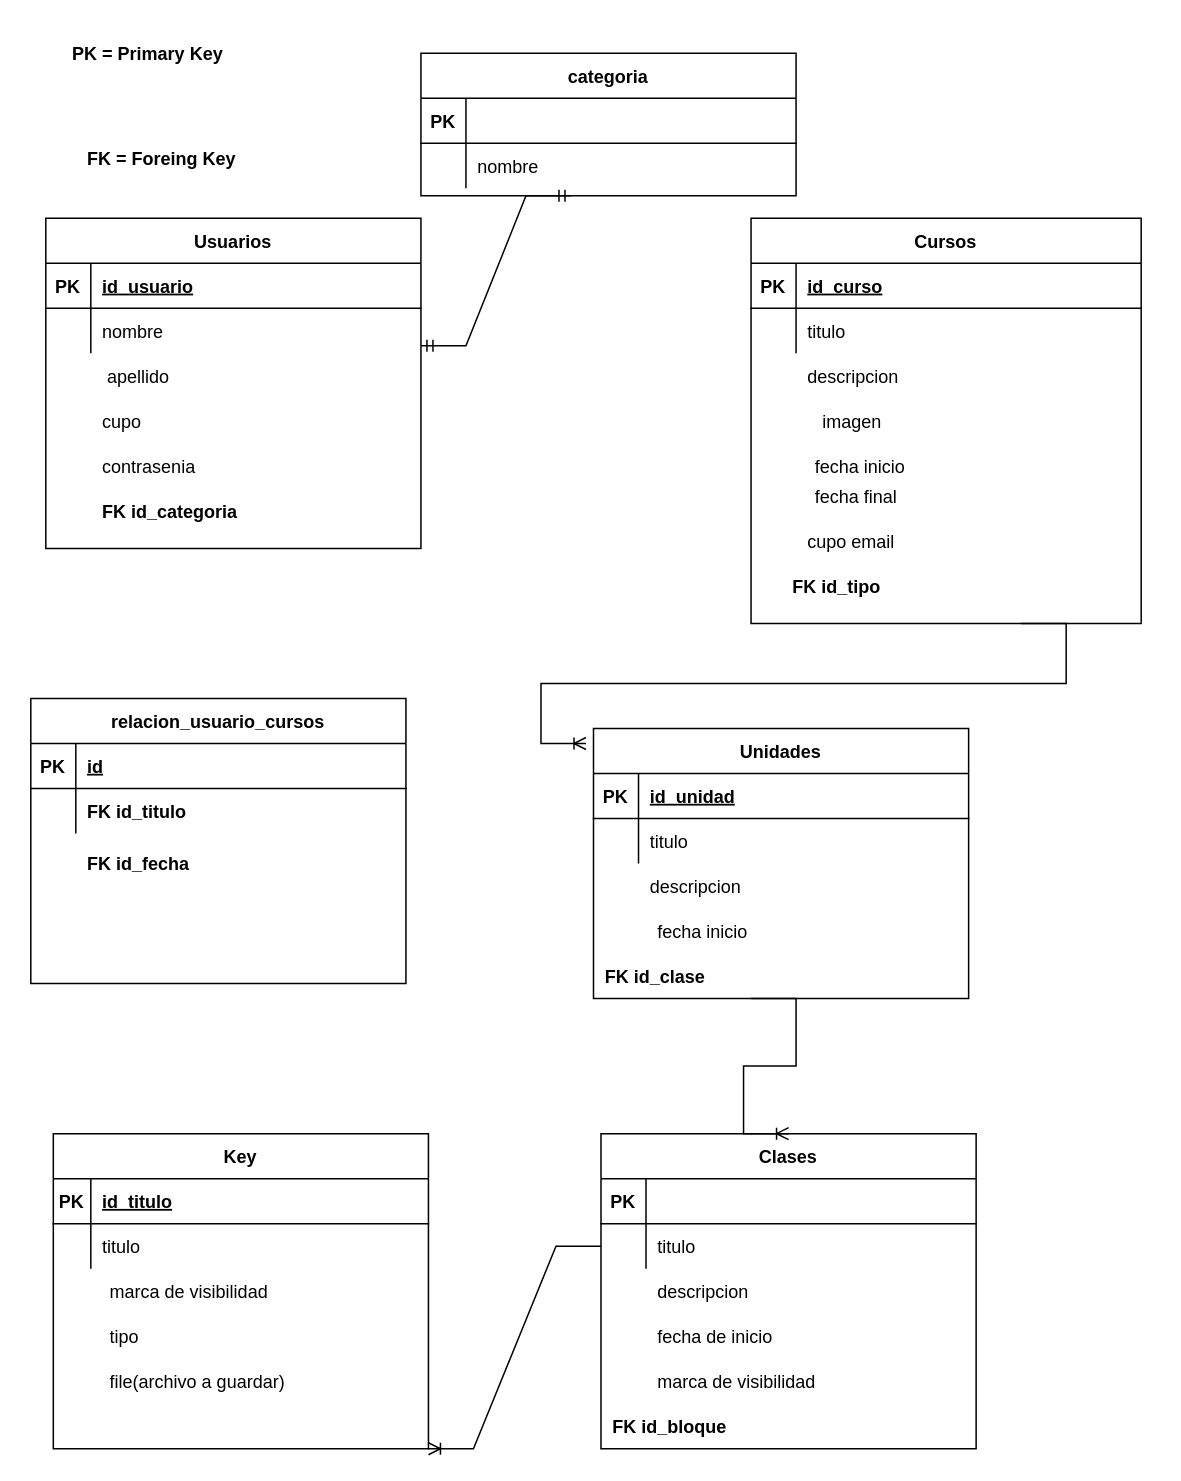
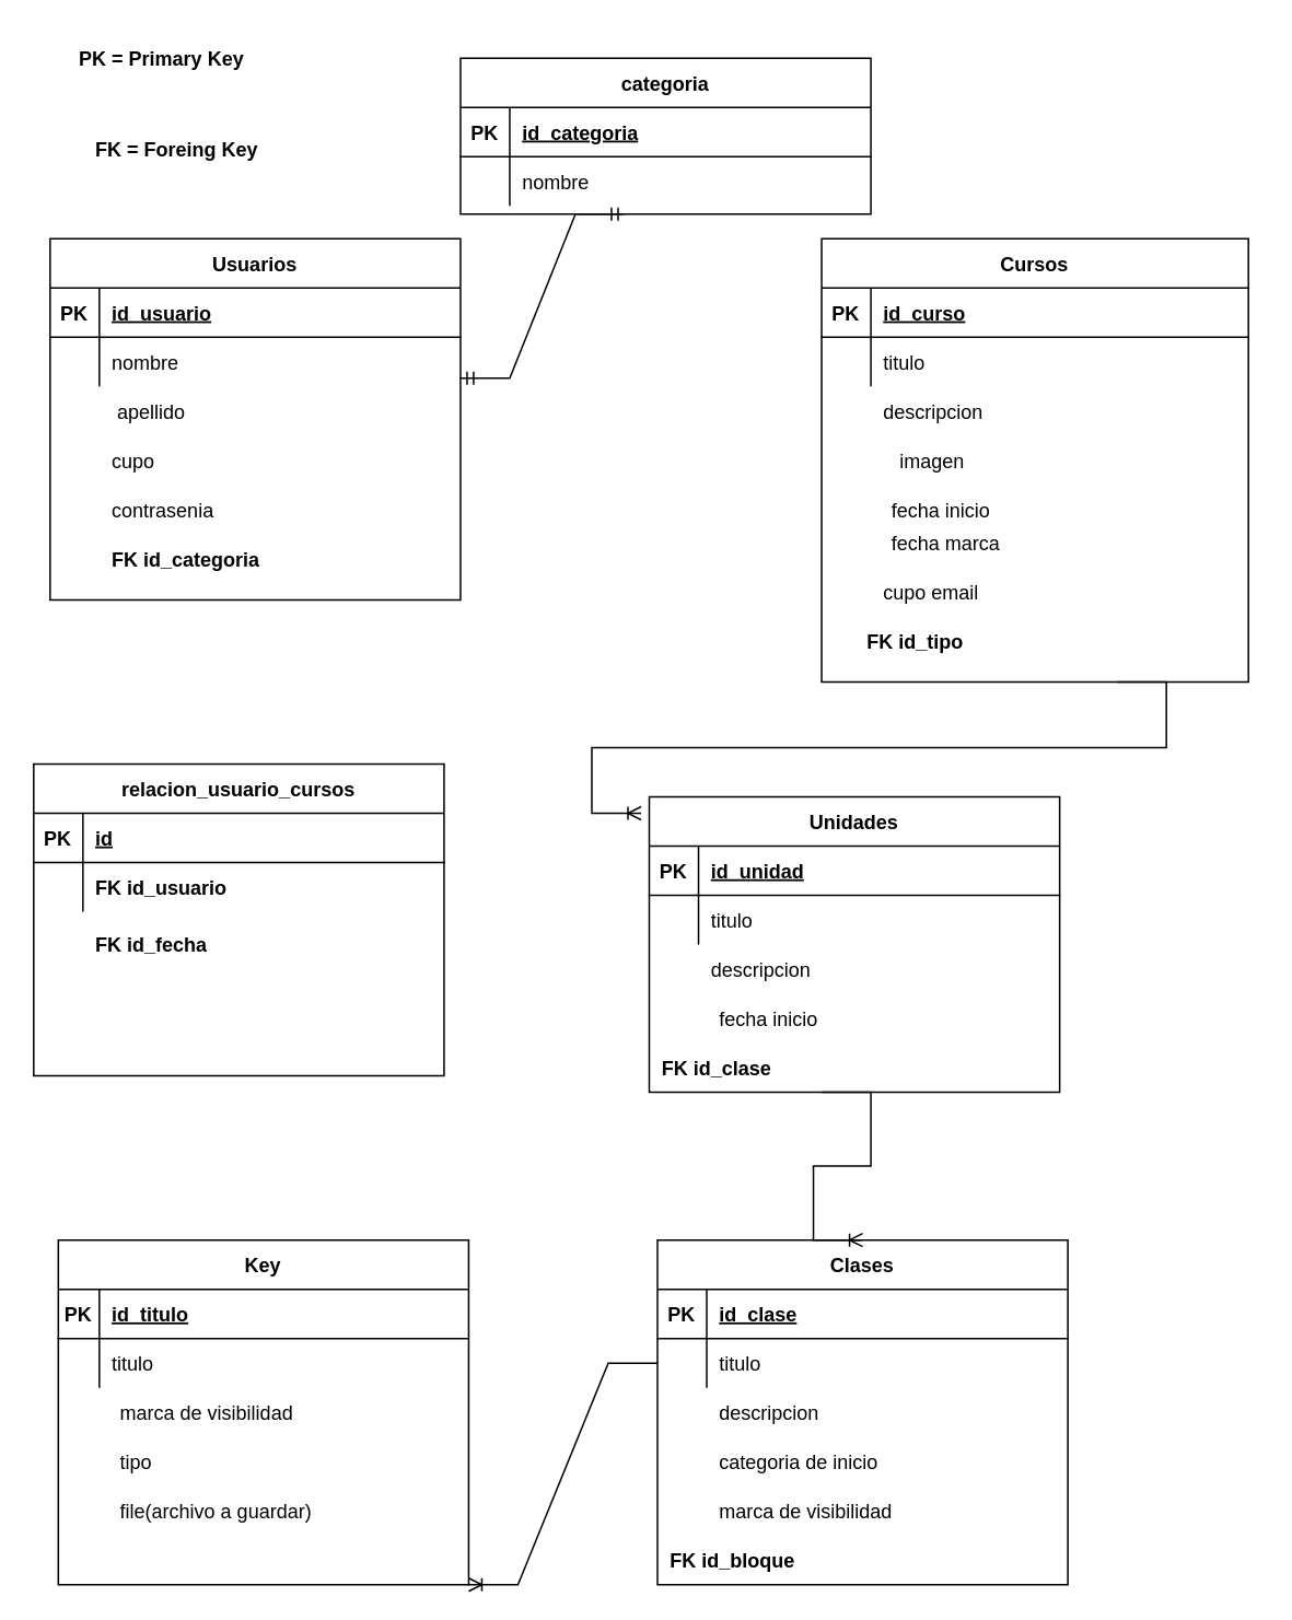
+ <mxCell id="81" value="id_categoria" style="shape=partialRectangle;overflow=hidden;connectable=0;fillColor=none;top=0;left=0;bottom=0;right=0;align=left;spacingLeft=6;fontStyle=5;" vertex="1" parent="79"><mxGeometry x="30" width="220" height="30" as="geometry"><mxRectangle width="220" height="30" as="alternateBounds" /></mxGeometry></mxCell>
- <mxCell id="43" value="FK = Foreing Key" style="shape=partialRectangle;overflow=hidden;connectable=0;fillColor=none;top=0;left=0;bottom=0;right=0;align=left;spacingLeft=6;fontStyle=1" vertex="1" parent="1"><mxGeometry x="50" y="90" width="220" height="30" as="geometry"><mxRectangle width="220" height="30" as="alternateBounds" /></mxGeometry></mxCell>
+ <mxCell id="43" value="FK = Foreing Key" style="shape=partialRectangle;overflow=hidden;connectable=0;fillColor=none;top=0;left=0;bottom=0;right=0;align=left;spacingLeft=6;fontStyle=1" vertex="1" parent="1"><mxGeometry x="50" y="75" width="220" height="30" as="geometry"><mxRectangle width="220" height="30" as="alternateBounds" /></mxGeometry></mxCell>
- <mxCell id="31" value="fecha final" style="shape=partialRectangle;overflow=hidden;connectable=0;fillColor=none;top=0;left=0;bottom=0;right=0;align=left;spacingLeft=6;" vertex="1" parent="1"><mxGeometry x="535" y="315" width="220" height="30" as="geometry"><mxRectangle width="220" height="30" as="alternateBounds" /></mxGeometry></mxCell>
+ <mxCell id="31" value="fecha marca" style="shape=partialRectangle;overflow=hidden;connectable=0;fillColor=none;top=0;left=0;bottom=0;right=0;align=left;spacingLeft=6;" vertex="1" parent="1"><mxGeometry x="535" y="315" width="220" height="30" as="geometry"><mxRectangle width="220" height="30" as="alternateBounds" /></mxGeometry></mxCell>
- <mxCell id="52" value="FK id_titulo" style="shape=partialRectangle;overflow=hidden;connectable=0;fillColor=none;top=0;left=0;bottom=0;right=0;align=left;spacingLeft=6;fontStyle=1" vertex="1" parent="50"><mxGeometry x="30" width="220" height="30" as="geometry"><mxRectangle width="220" height="30" as="alternateBounds" /></mxGeometry></mxCell>
+ <mxCell id="52" value="FK id_usuario" style="shape=partialRectangle;overflow=hidden;connectable=0;fillColor=none;top=0;left=0;bottom=0;right=0;align=left;spacingLeft=6;fontStyle=1" vertex="1" parent="50"><mxGeometry x="30" width="220" height="30" as="geometry"><mxRectangle width="220" height="30" as="alternateBounds" /></mxGeometry></mxCell>
+ <mxCell id="57" value="id_clase" style="shape=partialRectangle;overflow=hidden;connectable=0;fillColor=none;top=0;left=0;bottom=0;right=0;align=left;spacingLeft=6;fontStyle=5;" vertex="1" parent="55"><mxGeometry x="30" width="220" height="30" as="geometry"><mxRectangle width="220" height="30" as="alternateBounds" /></mxGeometry></mxCell>
- <mxCell id="62" value="fecha de inicio" style="shape=partialRectangle;overflow=hidden;connectable=0;fillColor=none;top=0;left=0;bottom=0;right=0;align=left;spacingLeft=6;" vertex="1" parent="1"><mxGeometry x="430" y="875" width="220" height="30" as="geometry"><mxRectangle width="220" height="30" as="alternateBounds" /></mxGeometry></mxCell>
+ <mxCell id="62" value="categoria de inicio" style="shape=partialRectangle;overflow=hidden;connectable=0;fillColor=none;top=0;left=0;bottom=0;right=0;align=left;spacingLeft=6;" vertex="1" parent="1"><mxGeometry x="430" y="875" width="220" height="30" as="geometry"><mxRectangle width="220" height="30" as="alternateBounds" /></mxGeometry></mxCell>
